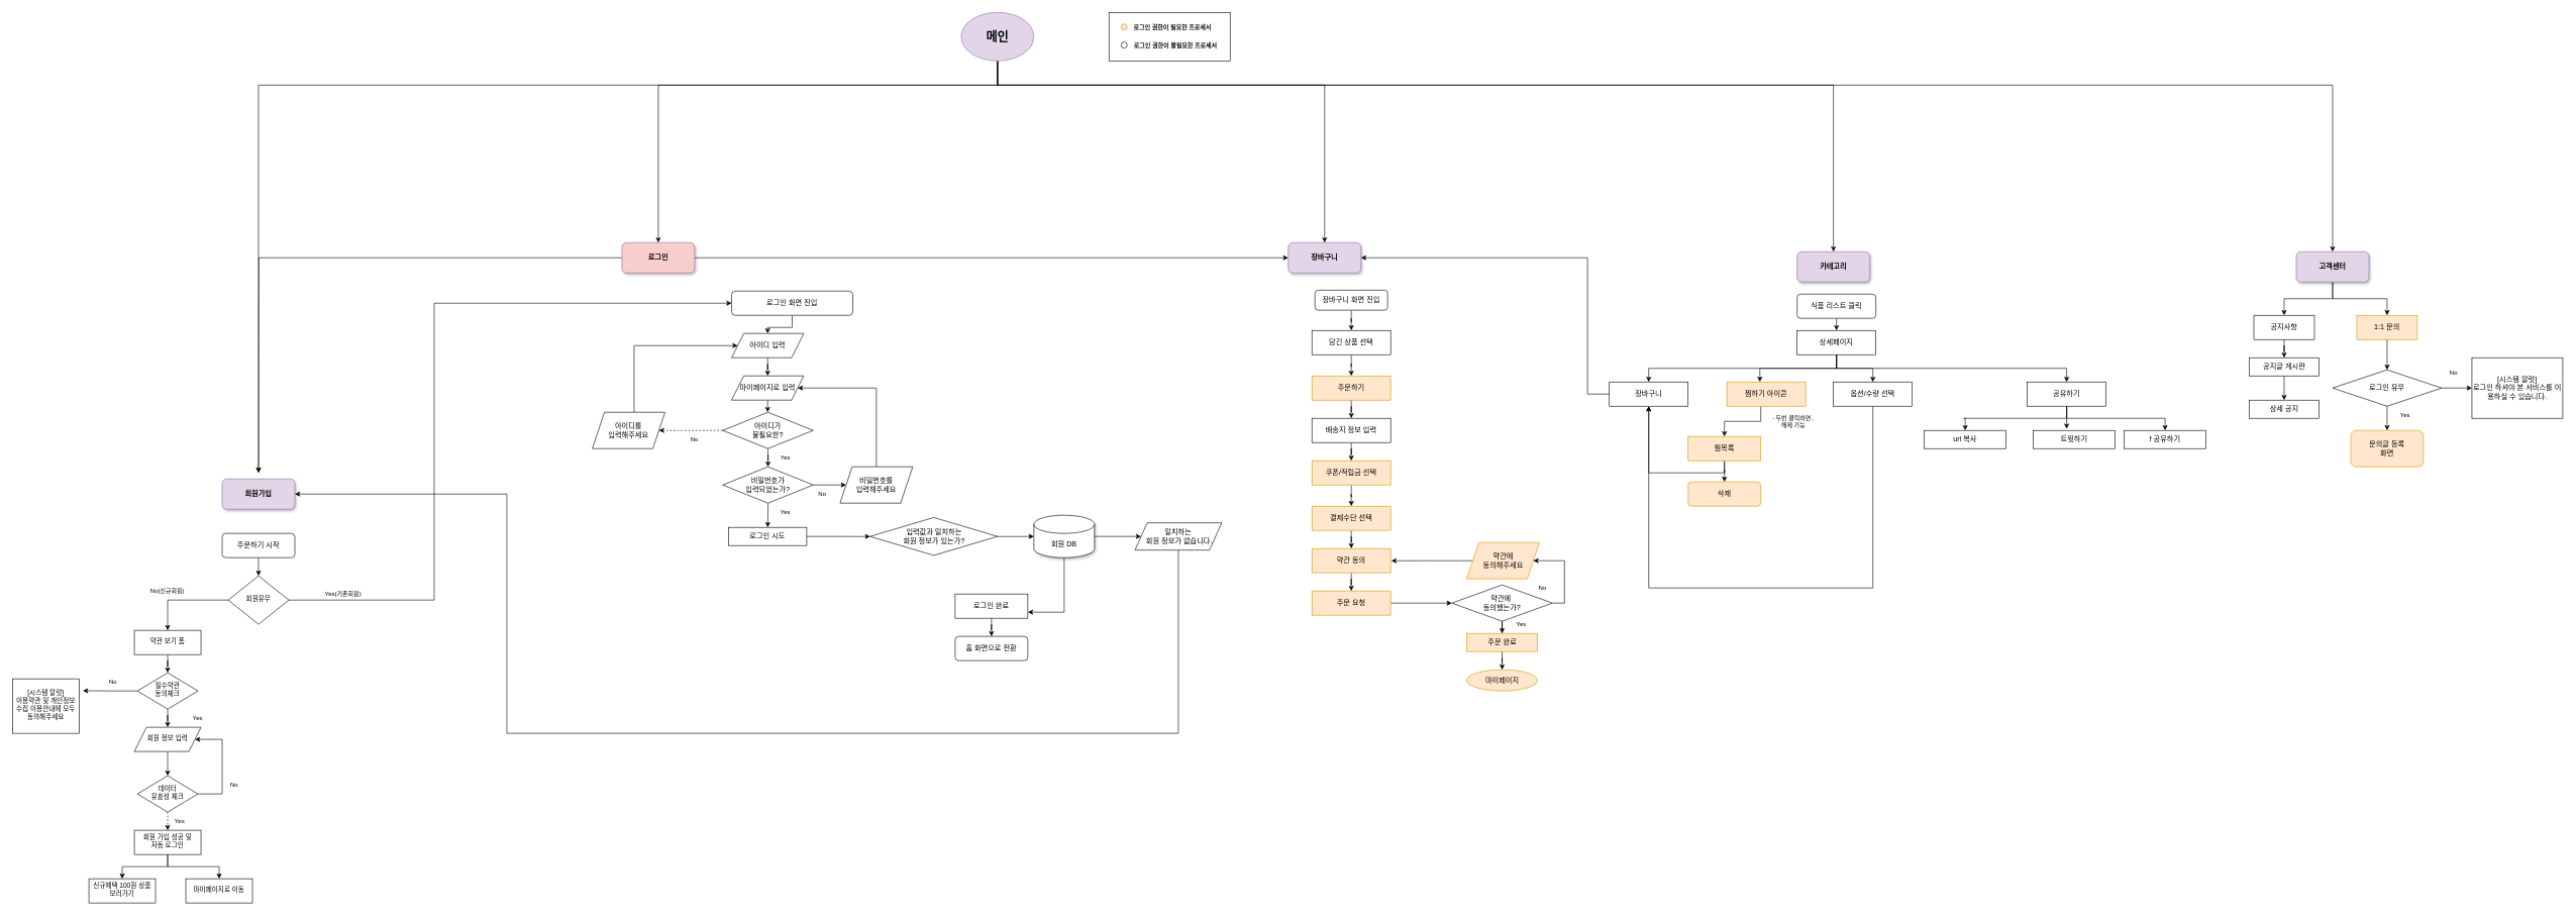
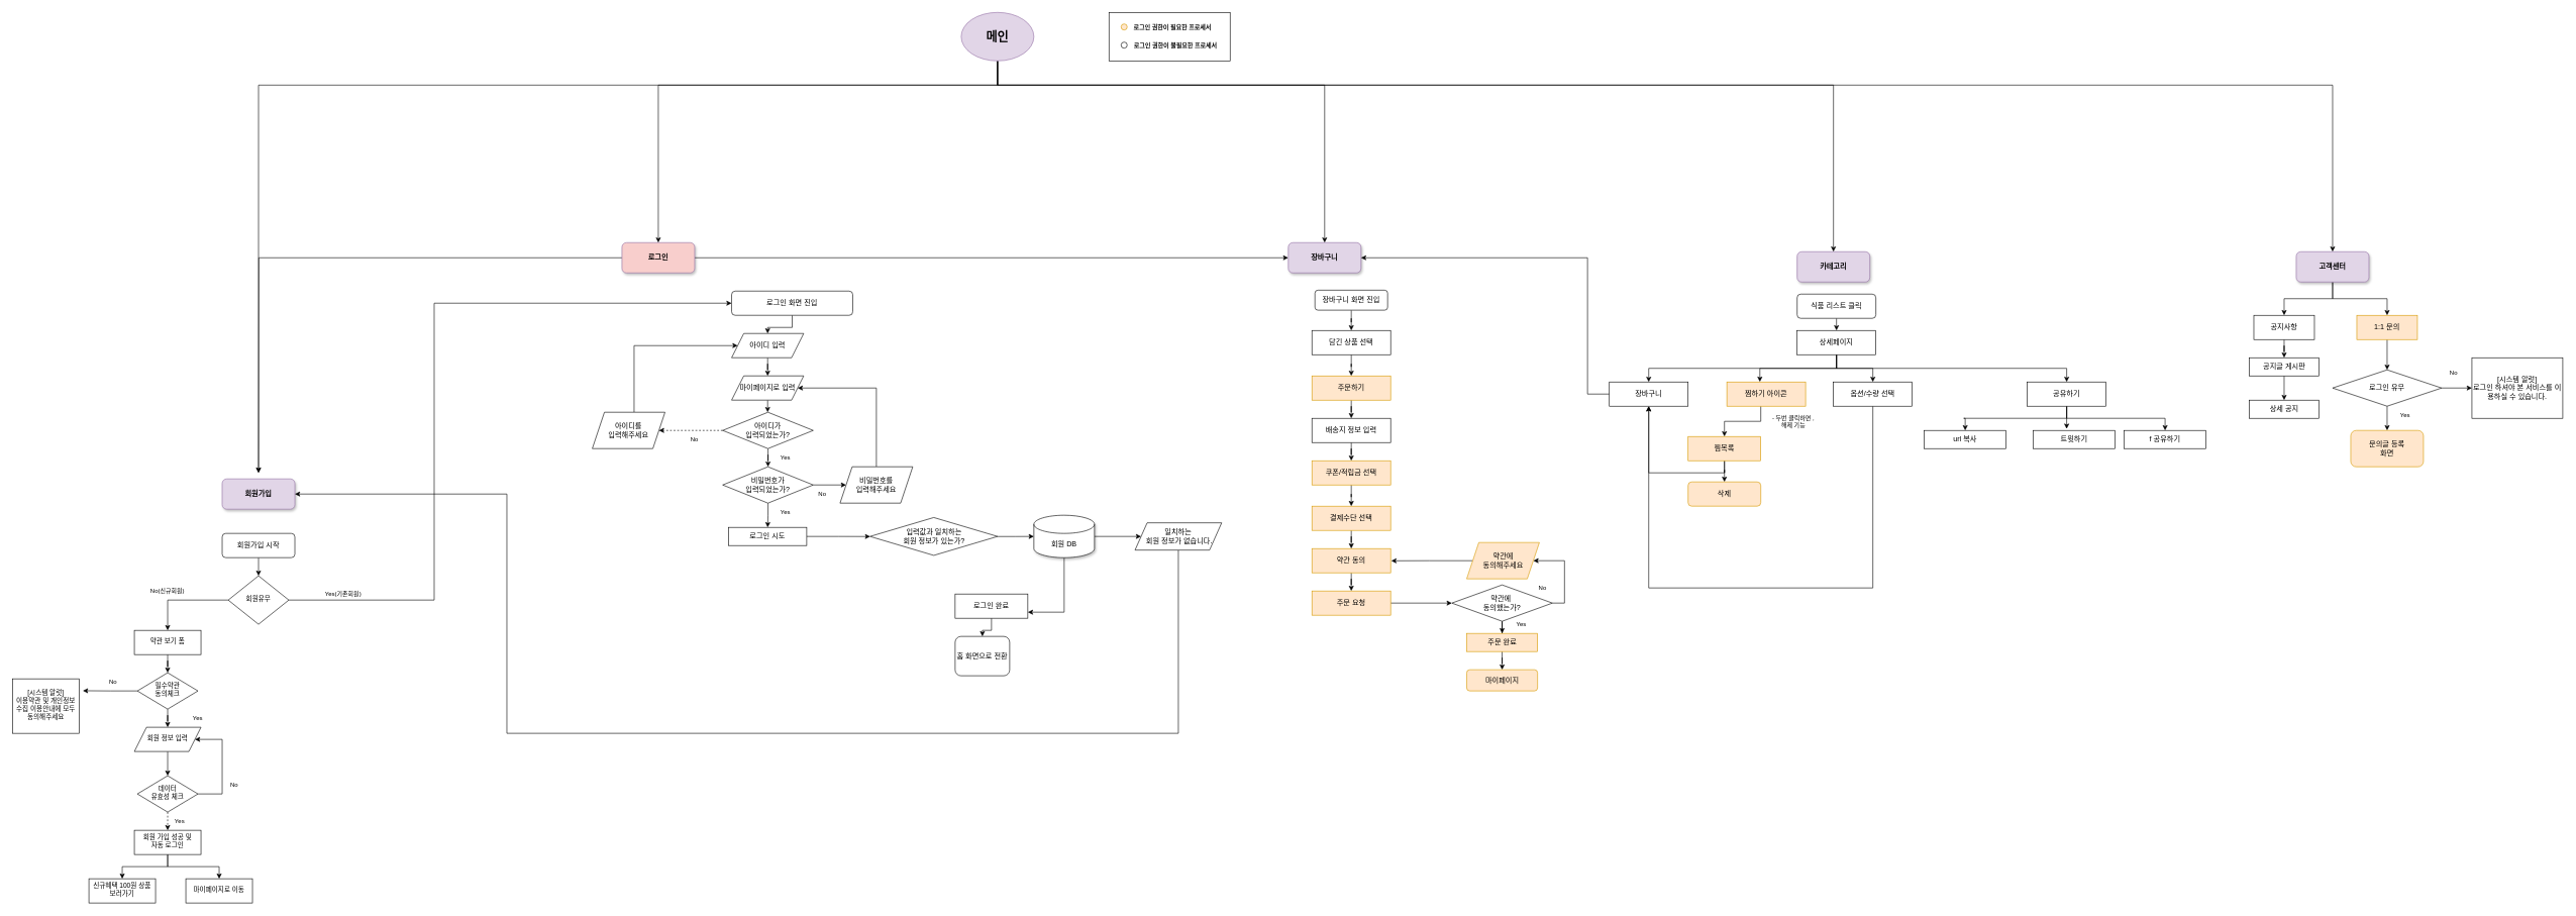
- <mxCell id="18" value="아이디가&lt;br&gt;불필요한?" style="rhombus;whiteSpace=wrap;html=1;rounded=0;glass=0;strokeWidth=1;shadow=0;" parent="1" vertex="1"><mxGeometry x="1192.25" y="680" width="149.5" height="60" as="geometry" /></mxCell>
+ <mxCell id="18" value="아이디가&lt;br&gt;입력되었는가?" style="rhombus;whiteSpace=wrap;html=1;rounded=0;glass=0;strokeWidth=1;shadow=0;" parent="1" vertex="1"><mxGeometry x="1192.25" y="680" width="149.5" height="60" as="geometry" /></mxCell>
- <mxCell id="4" value="주문하기 시작" style="rounded=1;whiteSpace=wrap;html=1;fontSize=12;glass=0;strokeWidth=1;shadow=0;" parent="1" vertex="1"><mxGeometry x="366" y="880" width="120" height="40" as="geometry" /></mxCell>
+ <mxCell id="4" value="회원가입 시작" style="rounded=1;whiteSpace=wrap;html=1;fontSize=12;glass=0;strokeWidth=1;shadow=0;" parent="1" vertex="1"><mxGeometry x="366" y="880" width="120" height="40" as="geometry" /></mxCell>
- <mxCell id="41" value="홈 화면으로 전환" style="rounded=1;whiteSpace=wrap;html=1;fontSize=12;glass=0;strokeWidth=1;shadow=0;" parent="1" vertex="1"><mxGeometry x="1576" y="1050" width="120" height="40" as="geometry" /></mxCell>
+ <mxCell id="41" value="홈 화면으로 전환" style="rounded=1;whiteSpace=wrap;html=1;fontSize=12;glass=0;strokeWidth=1;shadow=0;" parent="1" vertex="1"><mxGeometry x="1576" y="1050" width="90" height="65" as="geometry" /></mxCell>
- <mxCell id="77" value="마이페이지" style="ellipse;whiteSpace=wrap;html=1;glass=0;strokeWidth=1;shadow=0;fillColor=#ffe6cc;strokeColor=#d79b00;" parent="1" vertex="1"><mxGeometry x="2420.5" y="1105" width="117" height="35" as="geometry" /></mxCell>
+ <mxCell id="77" value="마이페이지" style="whiteSpace=wrap;html=1;rounded=1;glass=0;strokeWidth=1;shadow=0;fillColor=#ffe6cc;strokeColor=#d79b00;" parent="1" vertex="1"><mxGeometry x="2420.5" y="1105" width="117" height="35" as="geometry" /></mxCell>
